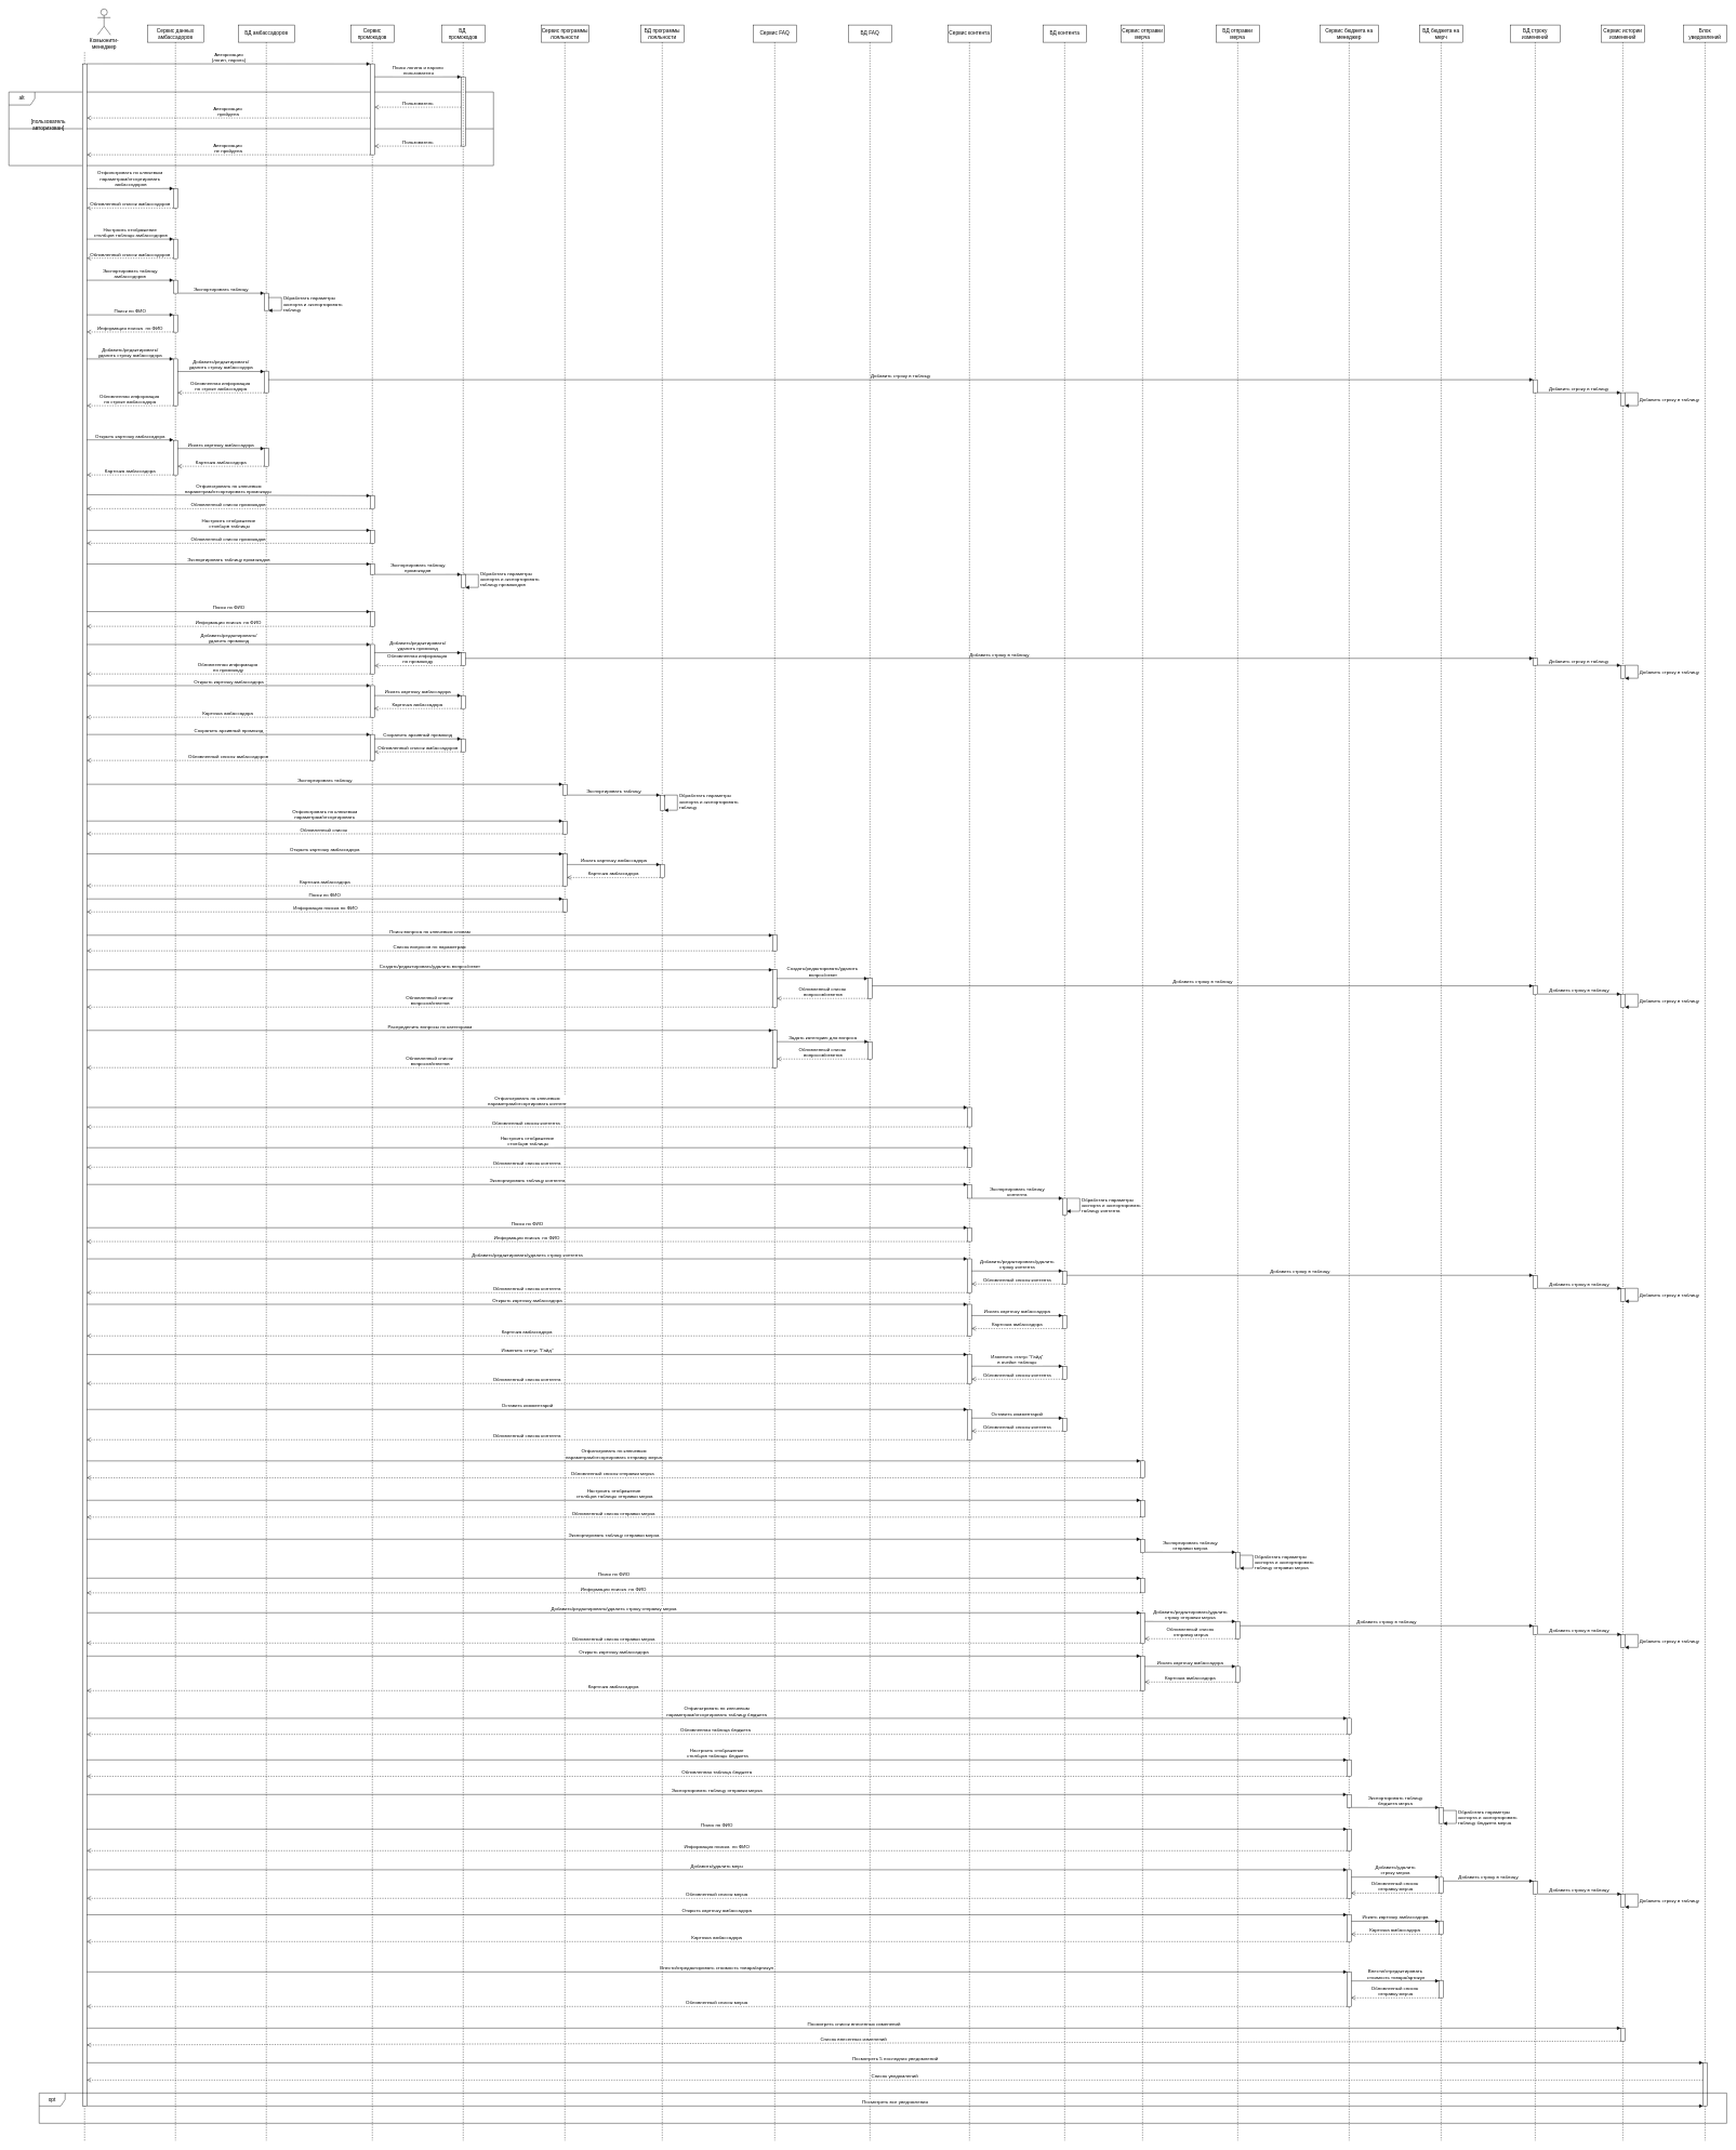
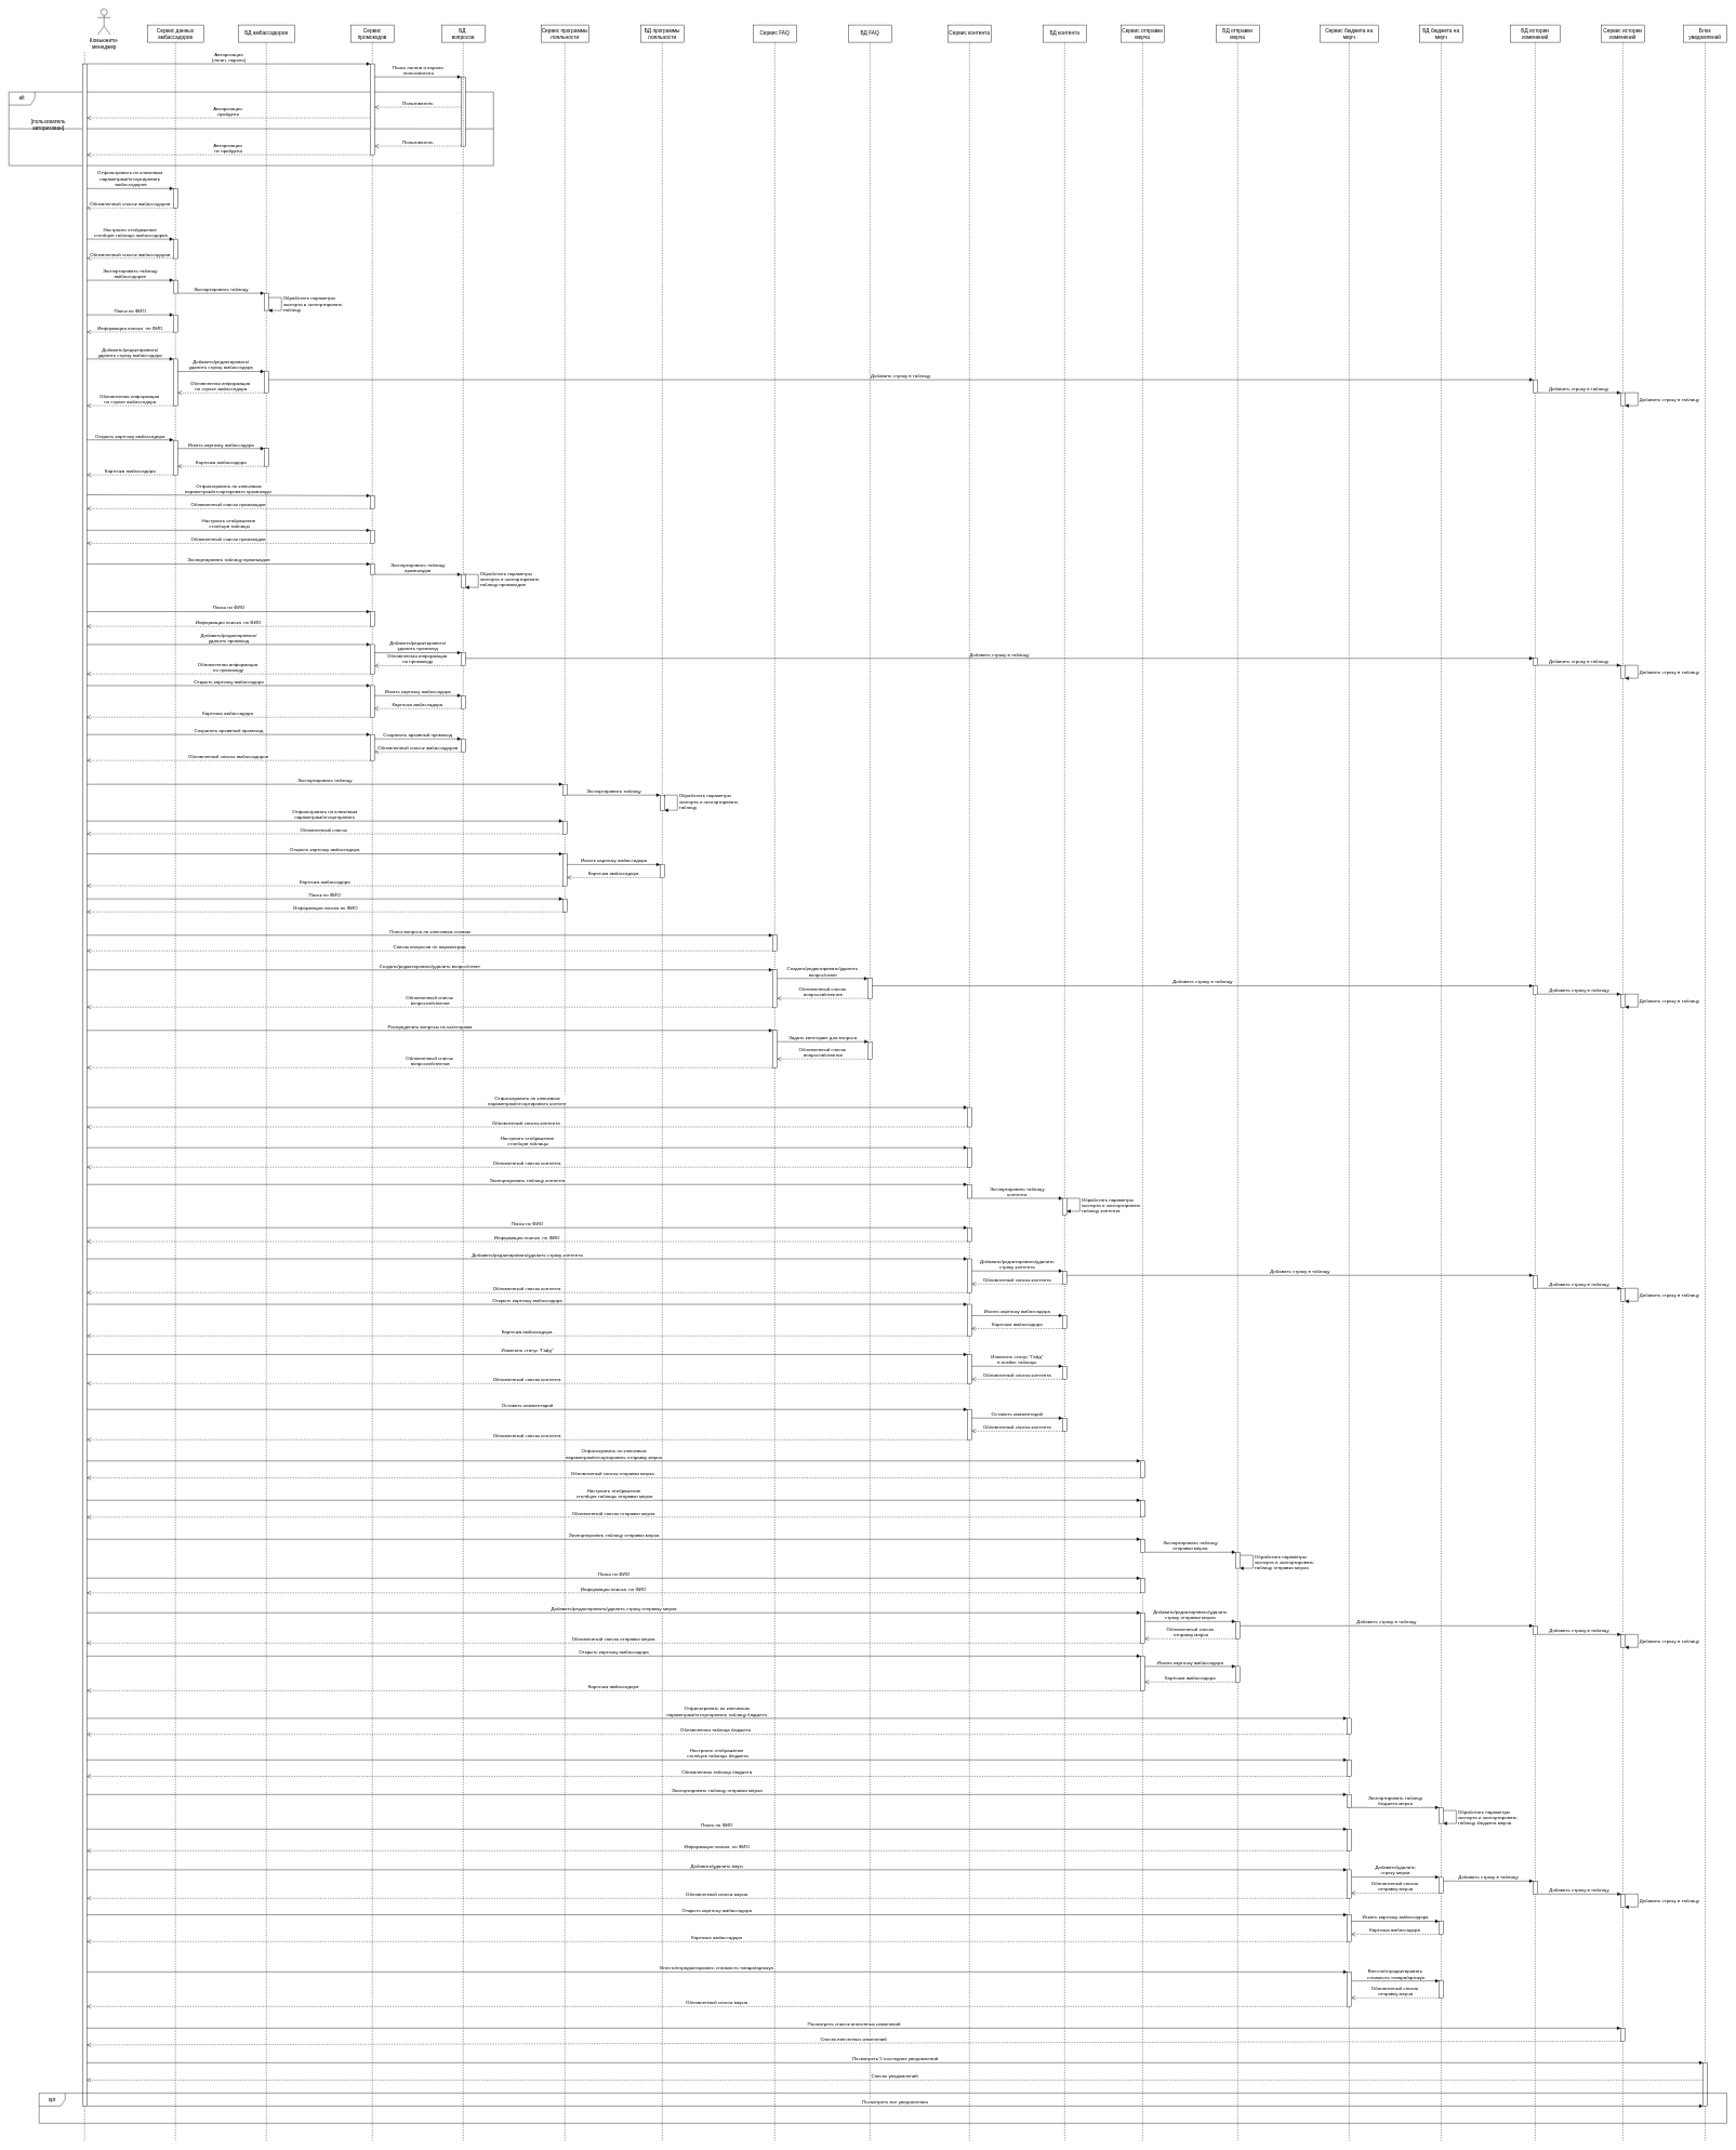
- <mxCell id="65" value="БД&amp;nbsp;&lt;br&gt;промокодов" style="shape=umlLifeline;perimeter=lifelinePerimeter;whiteSpace=wrap;html=1;container=0;dropTarget=0;collapsible=0;recursiveResize=0;outlineConnect=0;portConstraint=eastwest;newEdgeStyle={&quot;edgeStyle&quot;:&quot;elbowEdgeStyle&quot;,&quot;elbow&quot;:&quot;vertical&quot;,&quot;curved&quot;:0,&quot;rounded&quot;:0};" vertex="1" parent="1"><mxGeometry x="1020" y="57" width="100" height="4890" as="geometry" /></mxCell>
+ <mxCell id="65" value="БД&amp;nbsp;&lt;br&gt;вопросов" style="shape=umlLifeline;perimeter=lifelinePerimeter;whiteSpace=wrap;html=1;container=0;dropTarget=0;collapsible=0;recursiveResize=0;outlineConnect=0;portConstraint=eastwest;newEdgeStyle={&quot;edgeStyle&quot;:&quot;elbowEdgeStyle&quot;,&quot;elbow&quot;:&quot;vertical&quot;,&quot;curved&quot;:0,&quot;rounded&quot;:0};" vertex="1" parent="1"><mxGeometry x="1020" y="57" width="100" height="4890" as="geometry" /></mxCell>
- <mxCell id="148" value="Сервис бюджета на менеджер" style="shape=umlLifeline;perimeter=lifelinePerimeter;whiteSpace=wrap;html=1;container=0;dropTarget=0;collapsible=0;recursiveResize=0;outlineConnect=0;portConstraint=eastwest;newEdgeStyle={&quot;edgeStyle&quot;:&quot;elbowEdgeStyle&quot;,&quot;elbow&quot;:&quot;vertical&quot;,&quot;curved&quot;:0,&quot;rounded&quot;:0};" vertex="1" parent="1"><mxGeometry x="3050" y="57" width="135" height="4890" as="geometry" /></mxCell>
+ <mxCell id="148" value="Сервис бюджета на мерч" style="shape=umlLifeline;perimeter=lifelinePerimeter;whiteSpace=wrap;html=1;container=0;dropTarget=0;collapsible=0;recursiveResize=0;outlineConnect=0;portConstraint=eastwest;newEdgeStyle={&quot;edgeStyle&quot;:&quot;elbowEdgeStyle&quot;,&quot;elbow&quot;:&quot;vertical&quot;,&quot;curved&quot;:0,&quot;rounded&quot;:0};" vertex="1" parent="1"><mxGeometry x="3050" y="57" width="135" height="4890" as="geometry" /></mxCell>
- <mxCell id="216" value="БД&amp;nbsp;строку изменений" style="shape=umlLifeline;perimeter=lifelinePerimeter;whiteSpace=wrap;html=1;container=0;dropTarget=0;collapsible=0;recursiveResize=0;outlineConnect=0;portConstraint=eastwest;newEdgeStyle={&quot;edgeStyle&quot;:&quot;elbowEdgeStyle&quot;,&quot;elbow&quot;:&quot;vertical&quot;,&quot;curved&quot;:0,&quot;rounded&quot;:0};" vertex="1" parent="1"><mxGeometry x="3490" y="57" width="115" height="4890" as="geometry" /></mxCell>
+ <mxCell id="216" value="БД&amp;nbsp;истории изменений" style="shape=umlLifeline;perimeter=lifelinePerimeter;whiteSpace=wrap;html=1;container=0;dropTarget=0;collapsible=0;recursiveResize=0;outlineConnect=0;portConstraint=eastwest;newEdgeStyle={&quot;edgeStyle&quot;:&quot;elbowEdgeStyle&quot;,&quot;elbow&quot;:&quot;vertical&quot;,&quot;curved&quot;:0,&quot;rounded&quot;:0};" vertex="1" parent="1"><mxGeometry x="3490" y="57" width="115" height="4890" as="geometry" /></mxCell>
